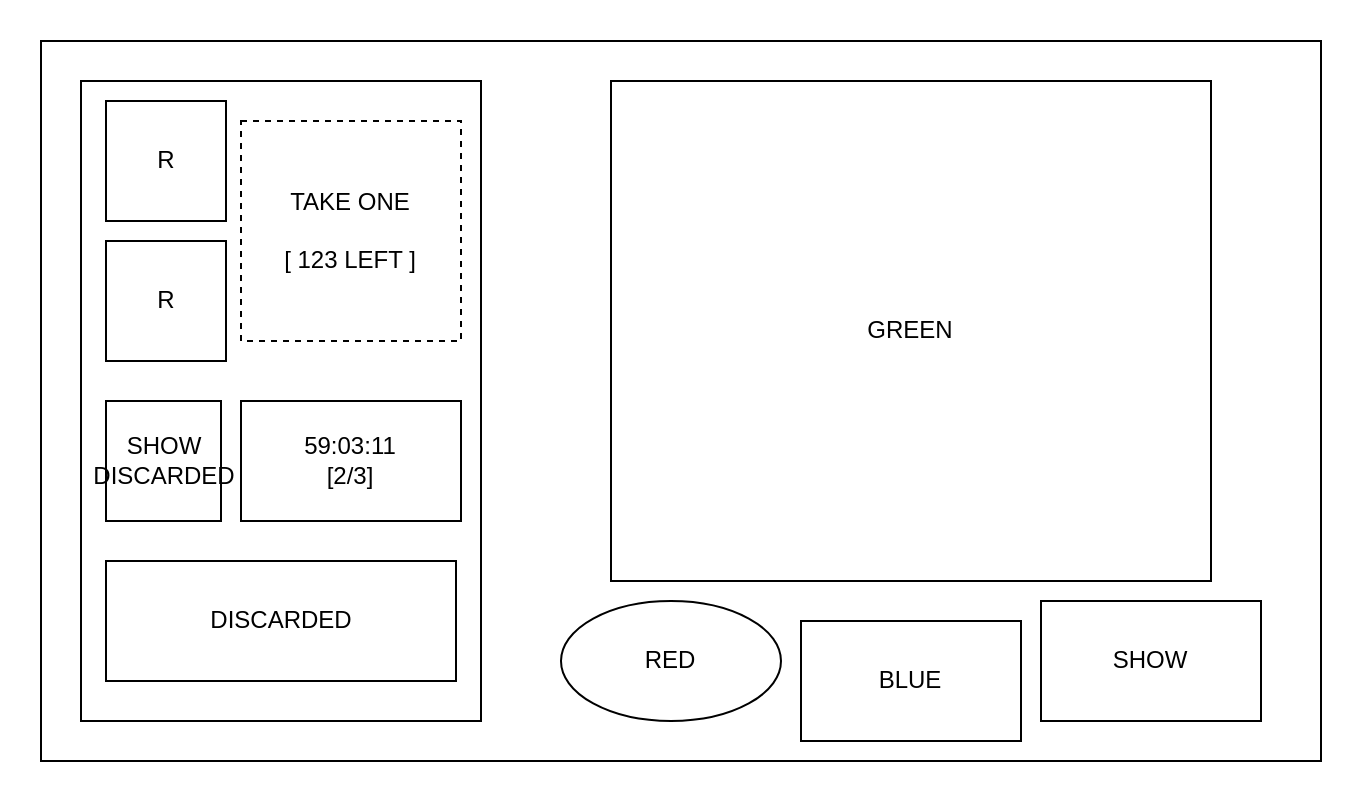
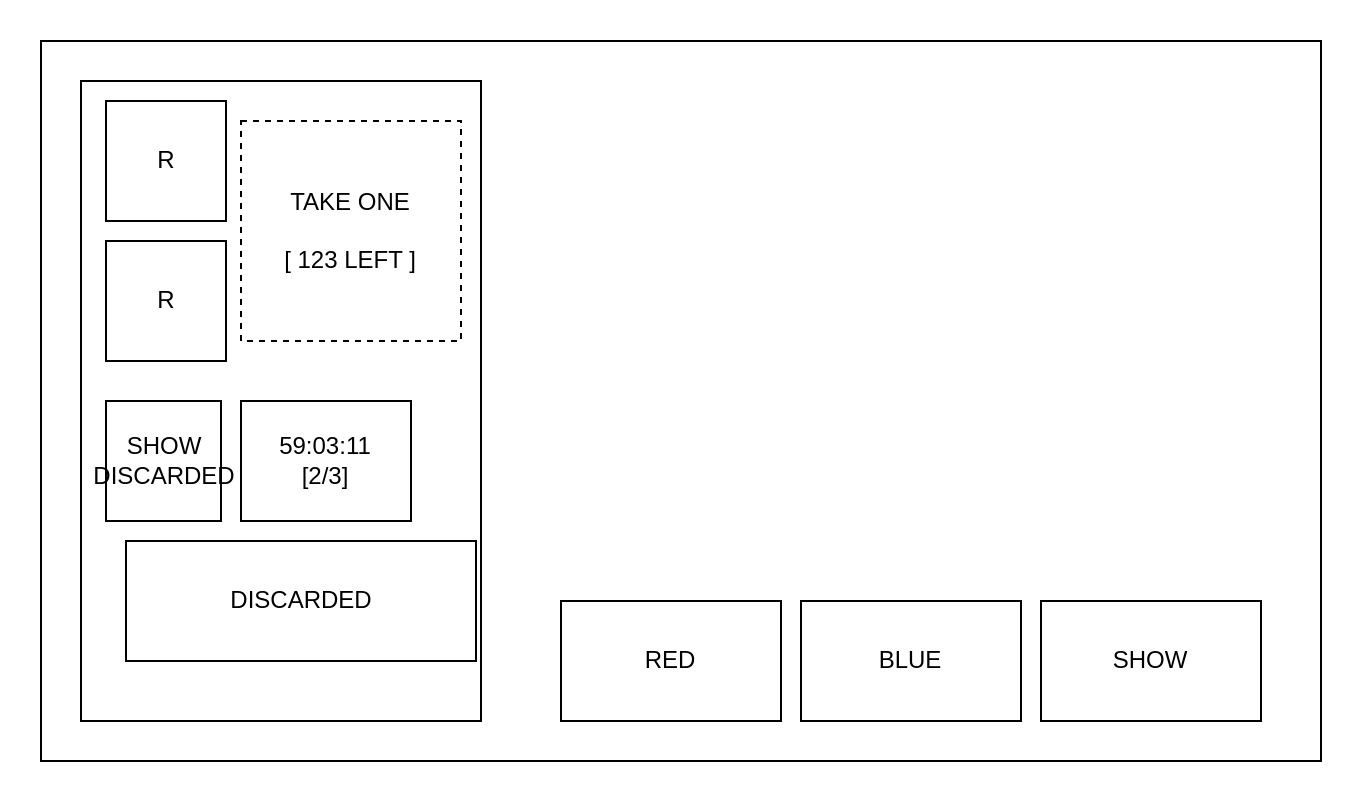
- <mxCell id="4" value="GREEN" style="rounded=0;whiteSpace=wrap;html=1;aspect=fixed;" parent="1" vertex="1"><mxGeometry x="305" y="40" width="300" height="250" as="geometry" /></mxCell>
- <mxCell id="13" value="&lt;div&gt;59:03:11&lt;/div&gt;&lt;div&gt;[2/3]&lt;/div&gt;" style="rounded=0;whiteSpace=wrap;html=1;" parent="1" vertex="1"><mxGeometry x="120" y="200" width="110" height="60" as="geometry" /></mxCell>
+ <mxCell id="13" value="&lt;div&gt;59:03:11&lt;/div&gt;&lt;div&gt;[2/3]&lt;/div&gt;" style="rounded=0;whiteSpace=wrap;html=1;" parent="1" vertex="1"><mxGeometry x="120" y="200" width="85" height="60" as="geometry" /></mxCell>
- <mxCell id="5" value="DISCARDED" style="rounded=0;whiteSpace=wrap;html=1;" parent="1" vertex="1"><mxGeometry x="52.5" y="280" width="175" height="60" as="geometry" /></mxCell>
+ <mxCell id="5" value="DISCARDED" style="rounded=0;whiteSpace=wrap;html=1;" parent="1" vertex="1"><mxGeometry x="62.5" y="270" width="175" height="60" as="geometry" /></mxCell>
- <mxCell id="9" value="RED" style="ellipse;whiteSpace=wrap;html=1;" parent="1" vertex="1"><mxGeometry x="280" y="300" width="110" height="60" as="geometry" /></mxCell>
+ <mxCell id="9" value="RED" style="rounded=0;whiteSpace=wrap;html=1;" parent="1" vertex="1"><mxGeometry x="280" y="300" width="110" height="60" as="geometry" /></mxCell>
- <mxCell id="10" value="BLUE" style="rounded=0;whiteSpace=wrap;html=1;" parent="1" vertex="1"><mxGeometry x="400" y="310" width="110" height="60" as="geometry" /></mxCell>
+ <mxCell id="10" value="BLUE" style="rounded=0;whiteSpace=wrap;html=1;" parent="1" vertex="1"><mxGeometry x="400" y="300" width="110" height="60" as="geometry" /></mxCell>
